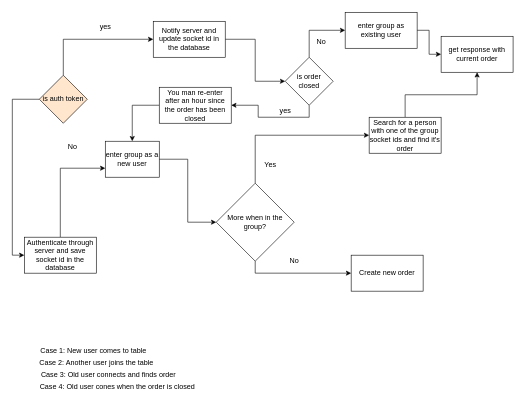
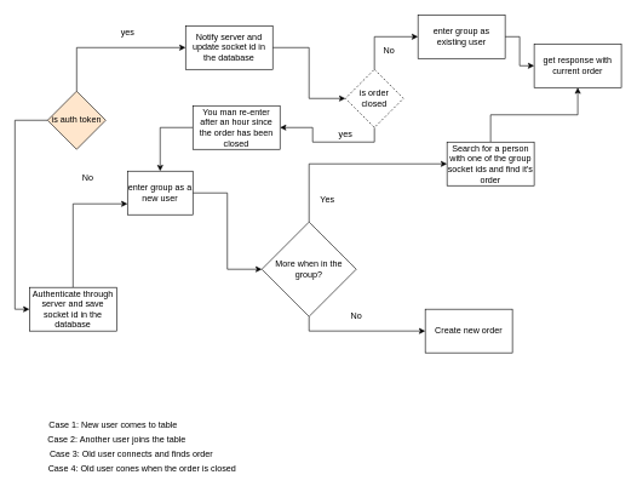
- <mxCell id="14" value="is order closed" style="rhombus;whiteSpace=wrap;html=1;" vertex="1" parent="1"><mxGeometry x="475" y="95" width="80" height="80" as="geometry" /></mxCell>
+ <mxCell id="14" value="is order closed" style="rhombus;whiteSpace=wrap;html=1;dashed=1;" vertex="1" parent="1"><mxGeometry x="475" y="95" width="80" height="80" as="geometry" /></mxCell>
